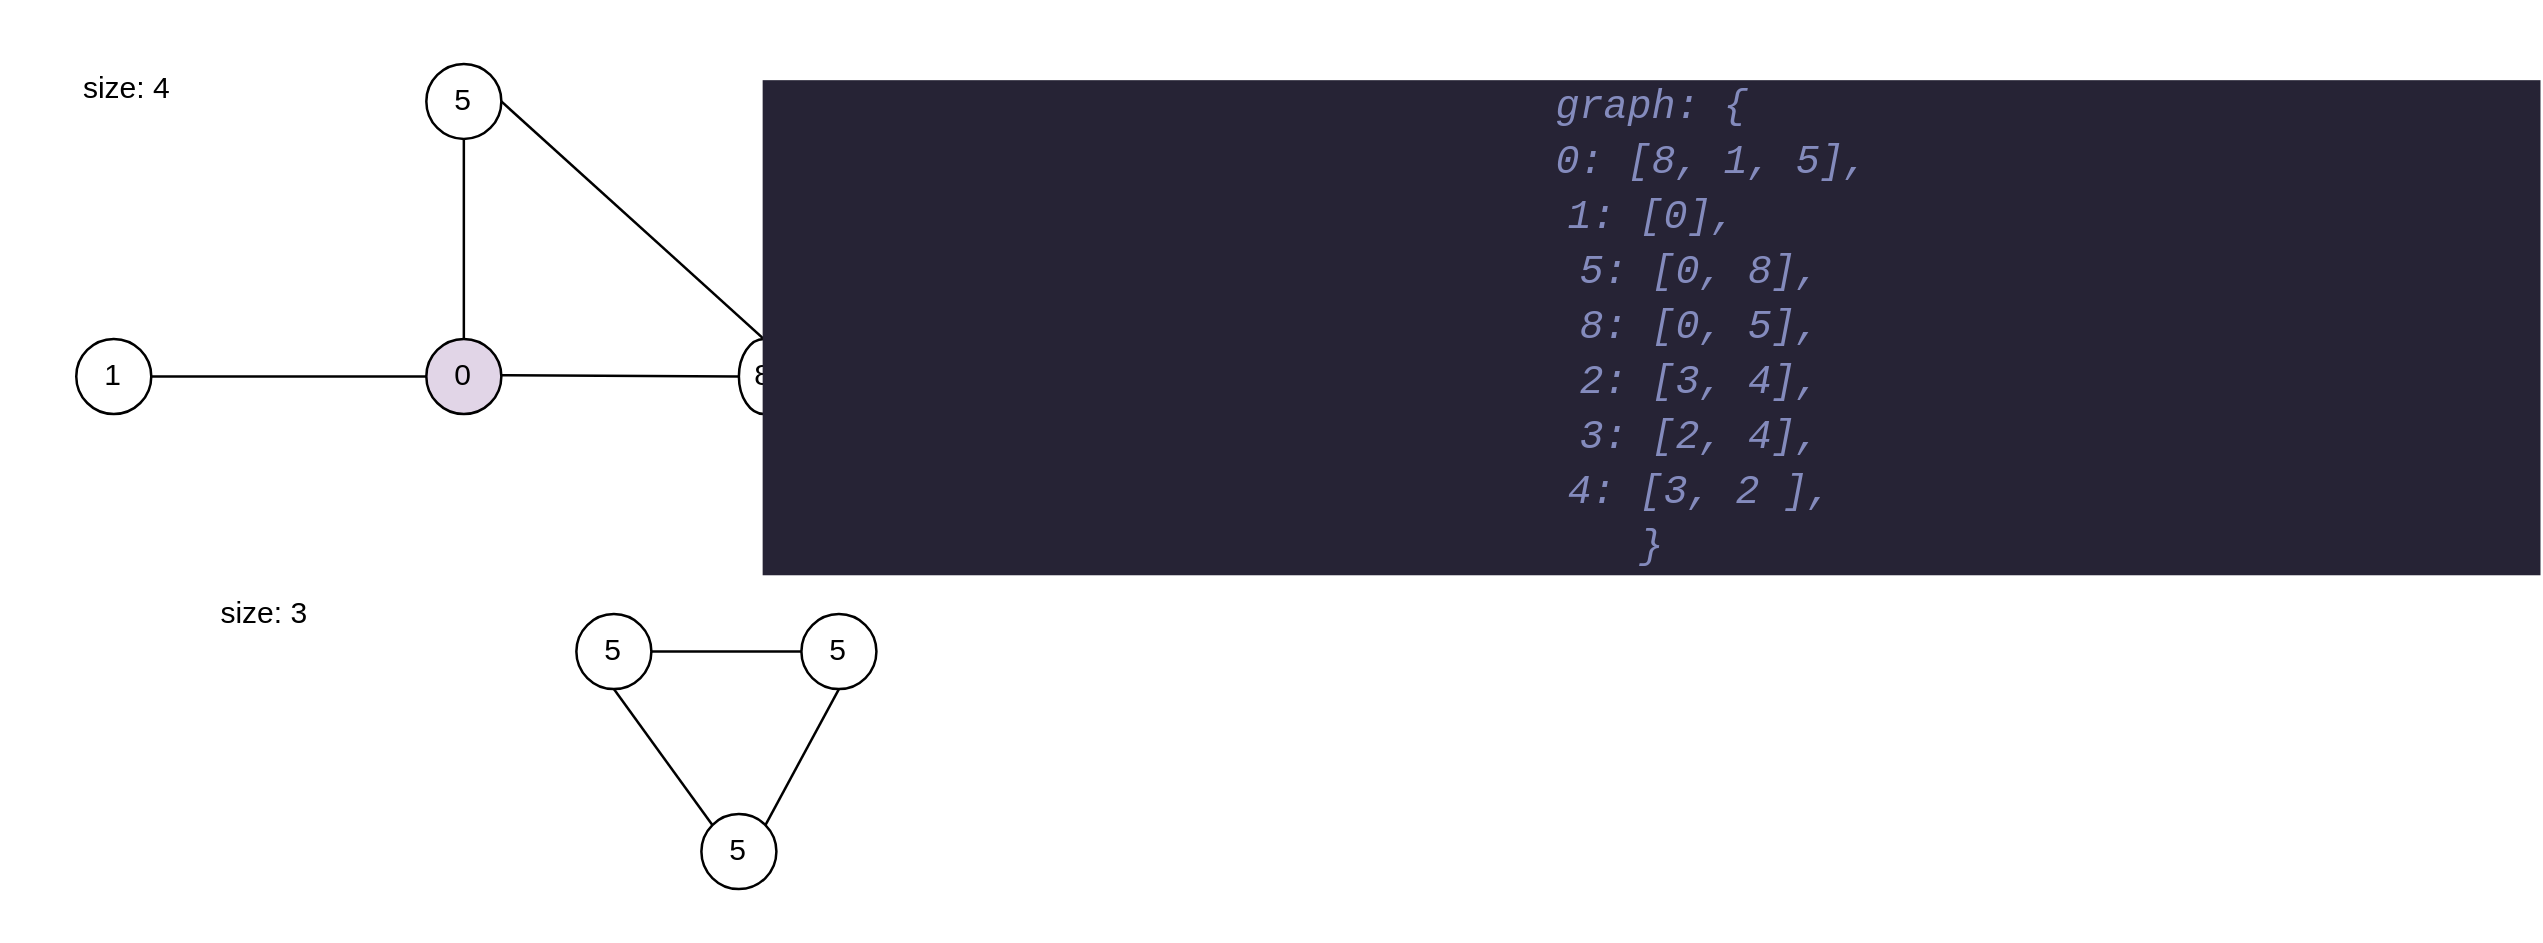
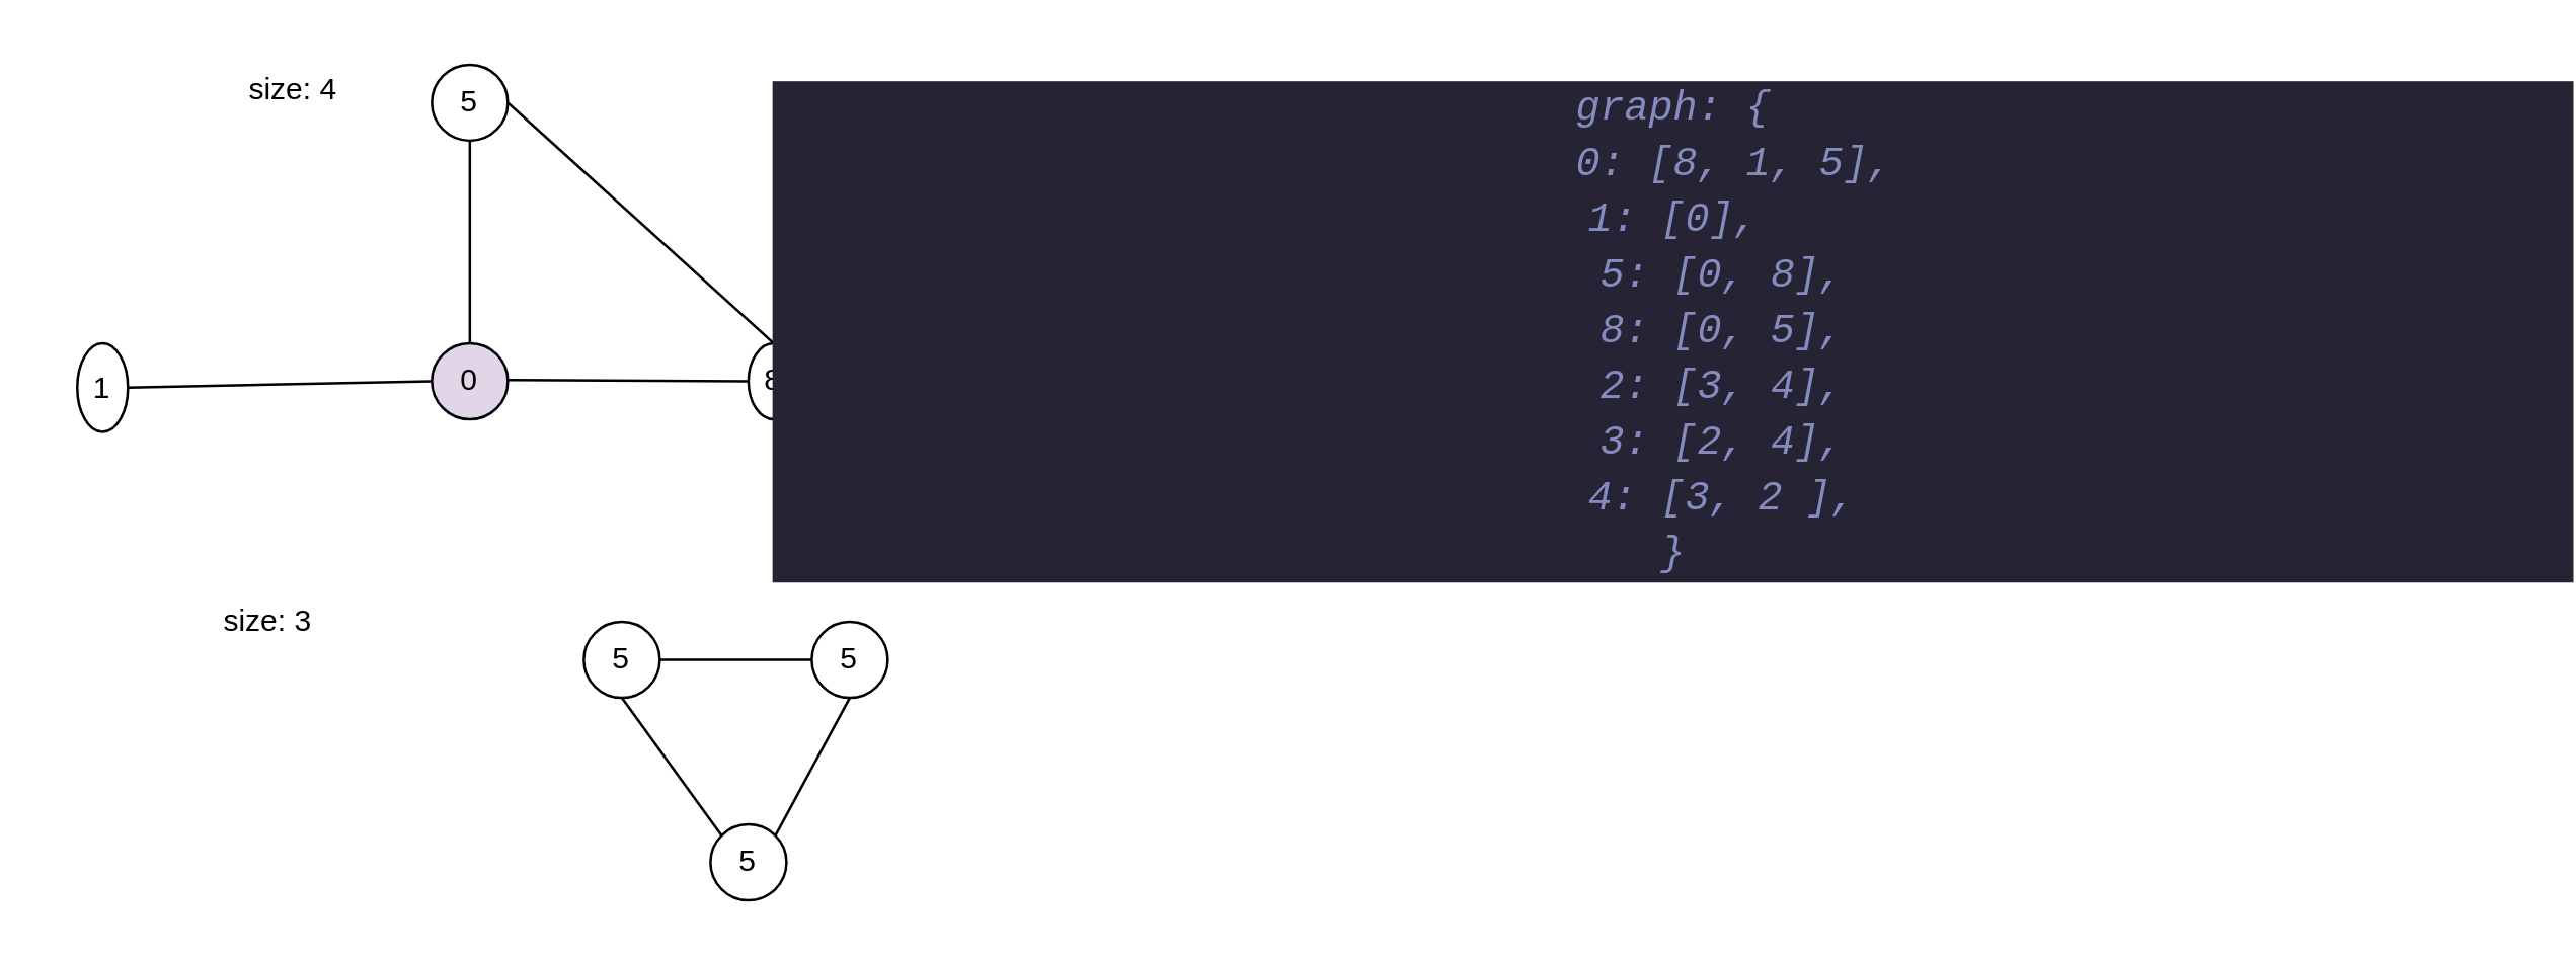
- <mxCell id="16" value="size: 4" style="text;html=1;align=center;verticalAlign=middle;resizable=0;points=[];autosize=1;strokeColor=none;fillColor=none;" vertex="1" parent="1"><mxGeometry x="20" y="20" width="60" height="30" as="geometry" /></mxCell>
+ <mxCell id="16" value="size: 4" style="text;html=1;align=center;verticalAlign=middle;resizable=0;points=[];autosize=1;strokeColor=none;fillColor=none;" vertex="1" parent="1"><mxGeometry x="85" y="20" width="60" height="30" as="geometry" /></mxCell>
- <mxCell id="5" value="1" style="ellipse;whiteSpace=wrap;html=1;aspect=fixed;" vertex="1" parent="1"><mxGeometry x="30" y="135" width="30" height="30" as="geometry" /></mxCell>
+ <mxCell id="5" value="1" style="ellipse;whiteSpace=wrap;html=1;aspect=fixed;" vertex="1" parent="1"><mxGeometry x="30" y="135" width="20" height="35" as="geometry" /></mxCell>
